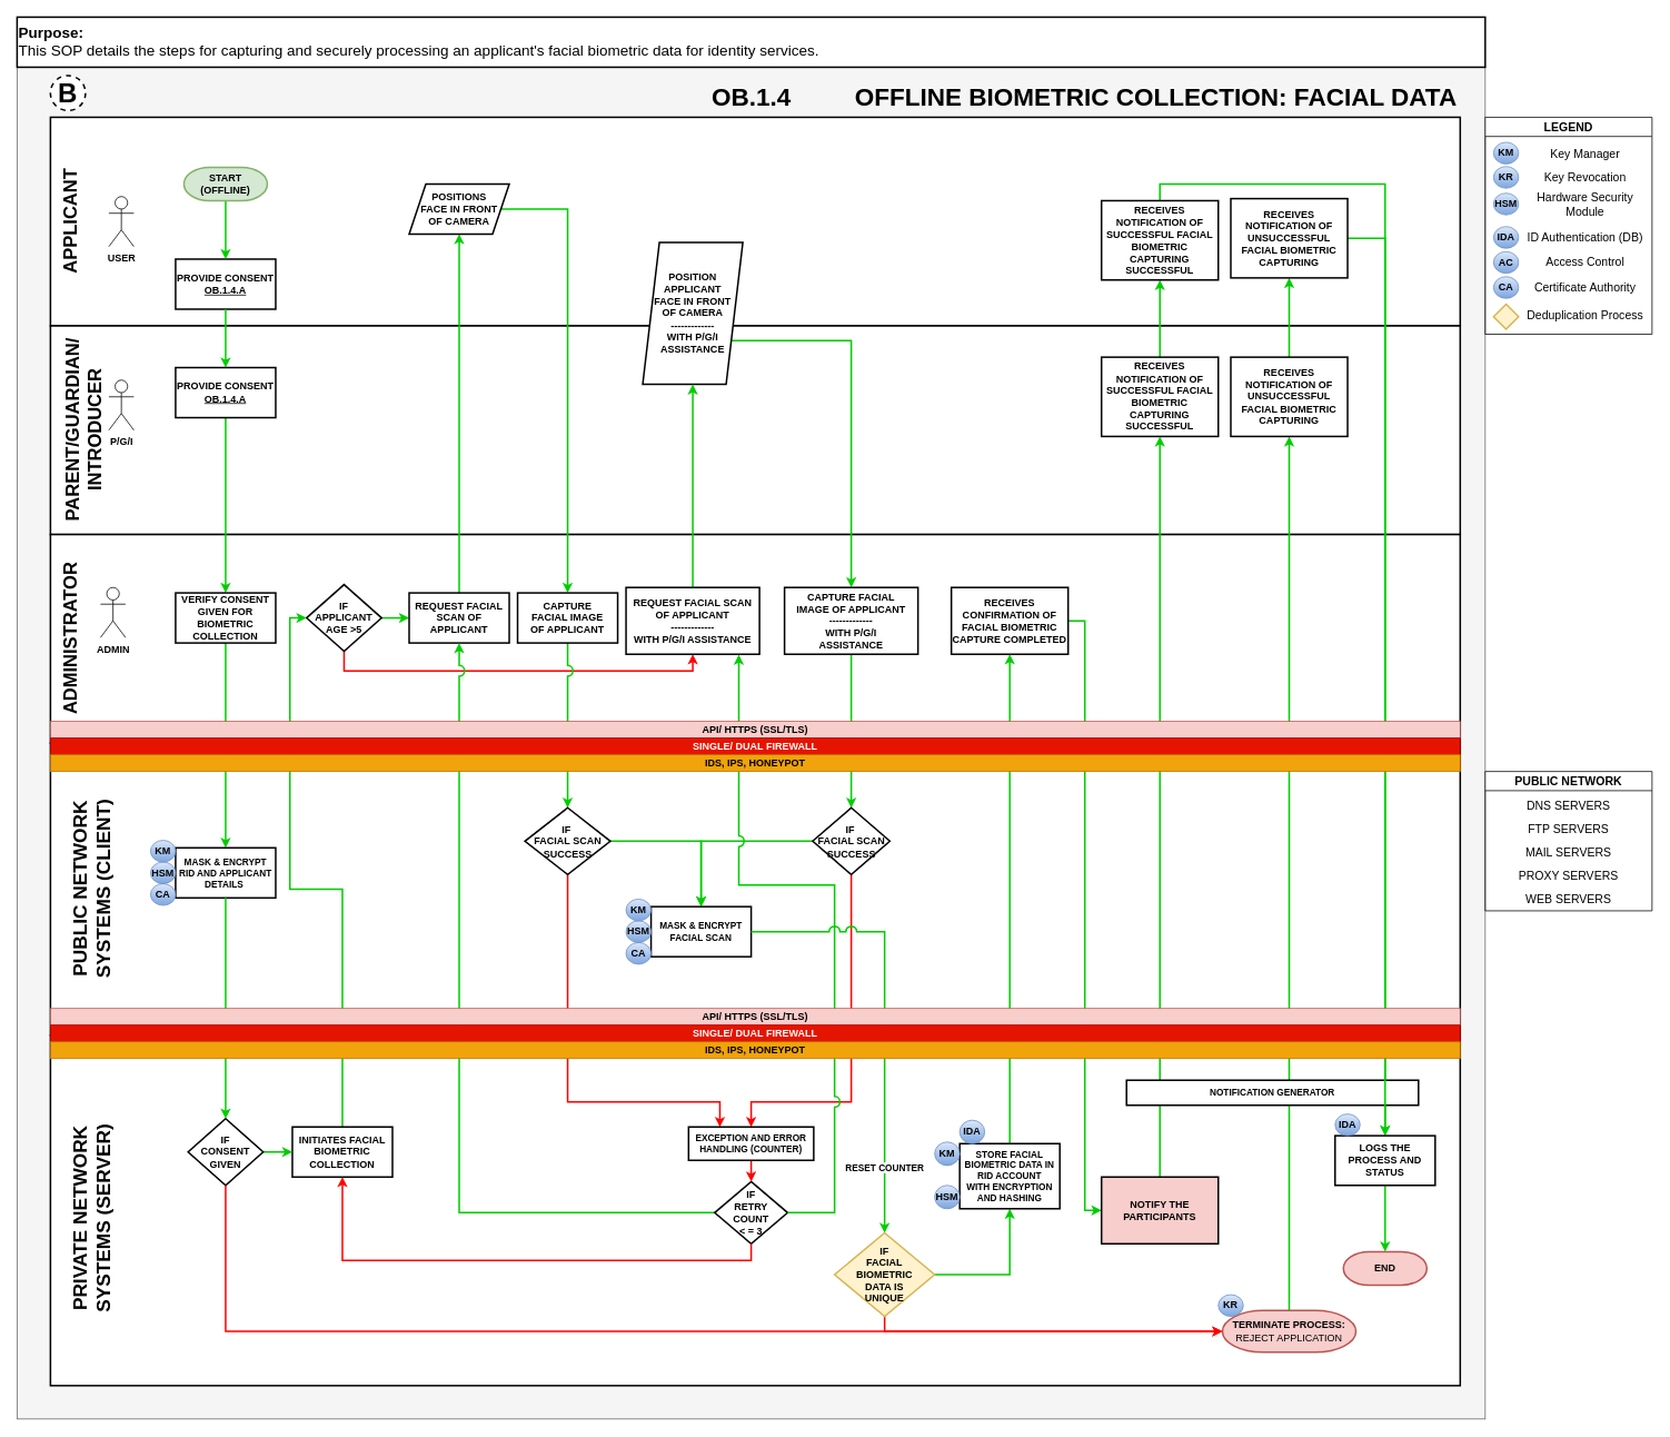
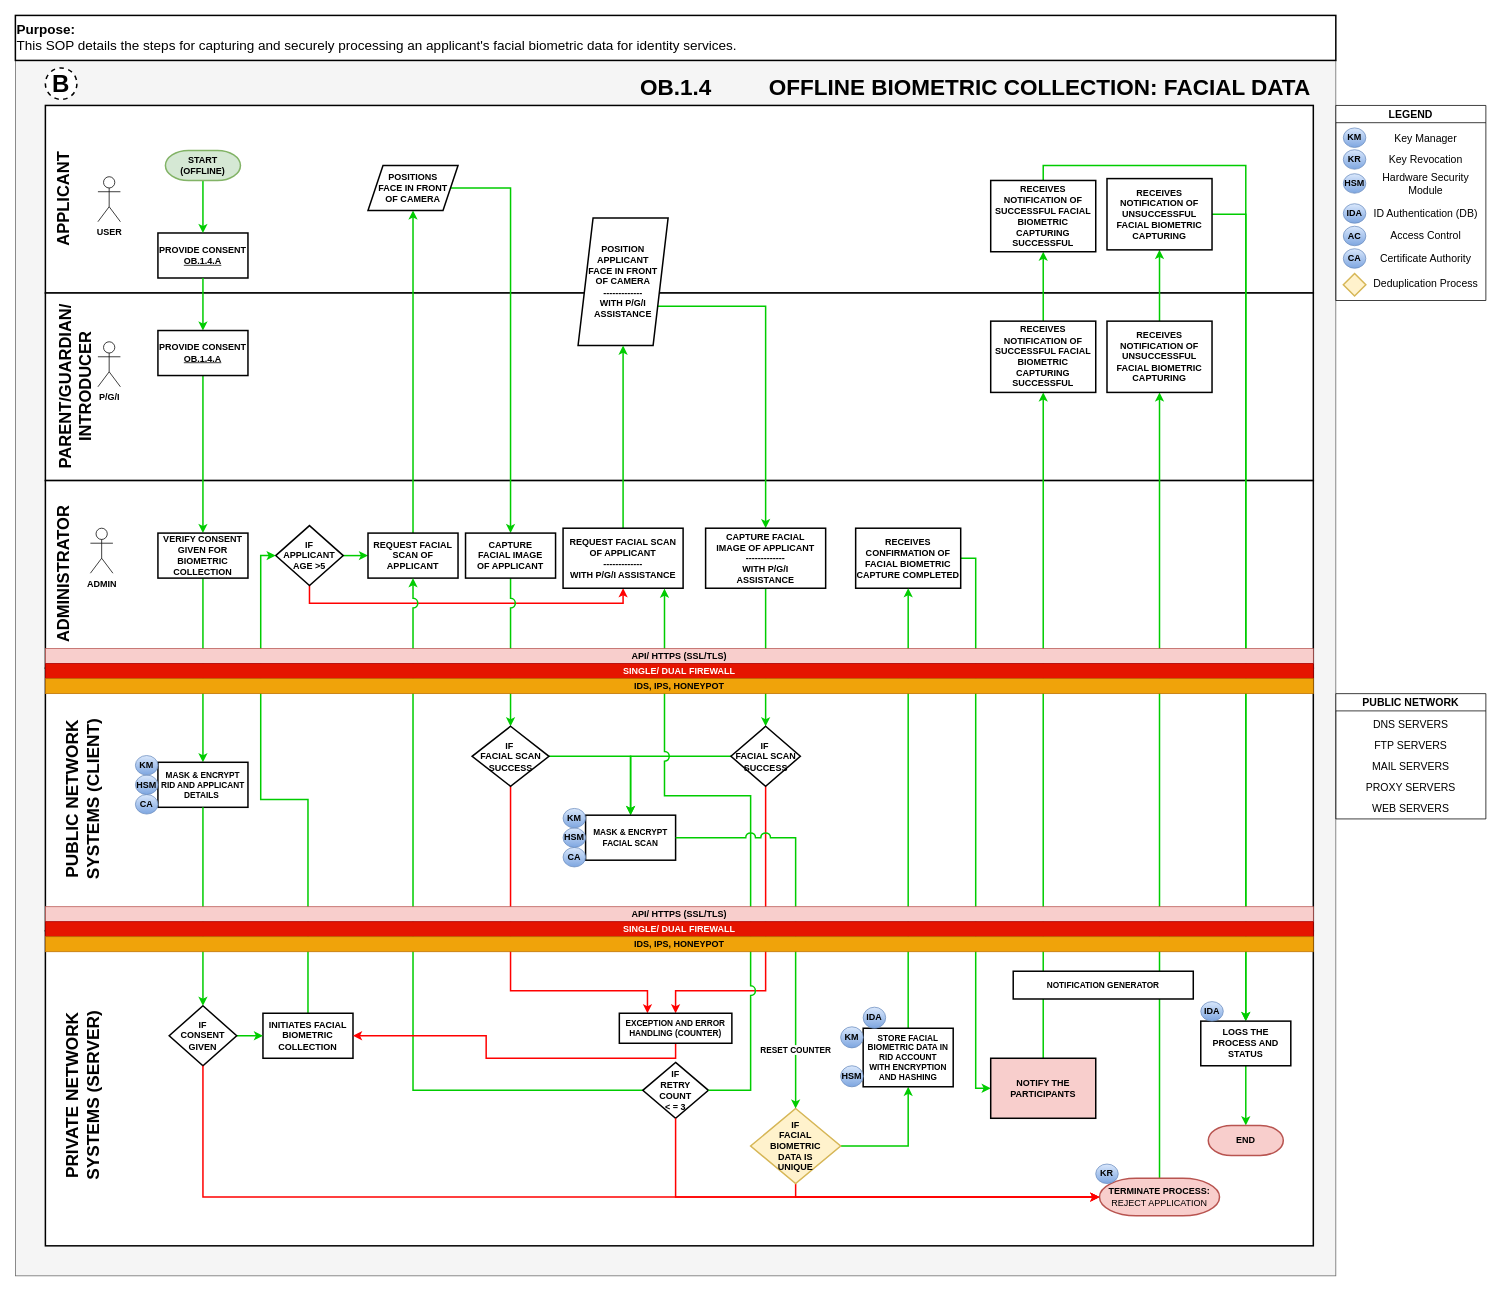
- <mxCell id="104" value="NOTIFICATION GENERATOR" style="rounded=0;whiteSpace=wrap;html=1;fontStyle=1;strokeWidth=2;fontSize=11;fillColor=default;strokeColor=default;" parent="1" vertex="1"><mxGeometry x="1350" y="1294" width="350" height="30" as="geometry" /></mxCell>
+ <mxCell id="104" value="NOTIFICATION GENERATOR" style="rounded=0;whiteSpace=wrap;html=1;fontStyle=1;strokeWidth=2;fontSize=11;fillColor=default;strokeColor=default;" parent="1" vertex="1"><mxGeometry x="1350" y="1294" width="240" height="37" as="geometry" /></mxCell>
- <mxCell id="92" style="edgeStyle=orthogonalEdgeStyle;rounded=0;orthogonalLoop=1;jettySize=auto;html=1;exitX=0.5;exitY=1;exitDx=0;exitDy=0;strokeColor=#FF0000;fontStyle=1;strokeWidth=2;" parent="1" source="93" target="91" edge="1"><mxGeometry relative="1" as="geometry" /></mxCell>
+ <mxCell id="92" style="edgeStyle=orthogonalEdgeStyle;rounded=0;orthogonalLoop=1;jettySize=auto;html=1;exitX=0.5;exitY=1;exitDx=0;exitDy=0;strokeColor=#FF0000;fontStyle=1;strokeWidth=2;" parent="1" source="93" target="24" edge="1"><mxGeometry relative="1" as="geometry" /></mxCell>
- <mxCell id="101" style="edgeStyle=orthogonalEdgeStyle;rounded=0;orthogonalLoop=1;jettySize=auto;html=1;exitX=0.5;exitY=1;exitDx=0;exitDy=0;strokeColor=#FF0000;fontStyle=1;strokeWidth=2;" parent="1" source="91" target="24" edge="1"><mxGeometry relative="1" as="geometry" /></mxCell>
+ <mxCell id="101" style="edgeStyle=orthogonalEdgeStyle;rounded=0;orthogonalLoop=1;jettySize=auto;html=1;exitX=0.5;exitY=1;exitDx=0;exitDy=0;entryX=0;entryY=0.5;entryDx=0;entryDy=0;entryPerimeter=0;strokeColor=#FF0000;fontStyle=1;strokeWidth=2;" parent="1" source="91" target="45" edge="1"><mxGeometry relative="1" as="geometry" /></mxCell>
